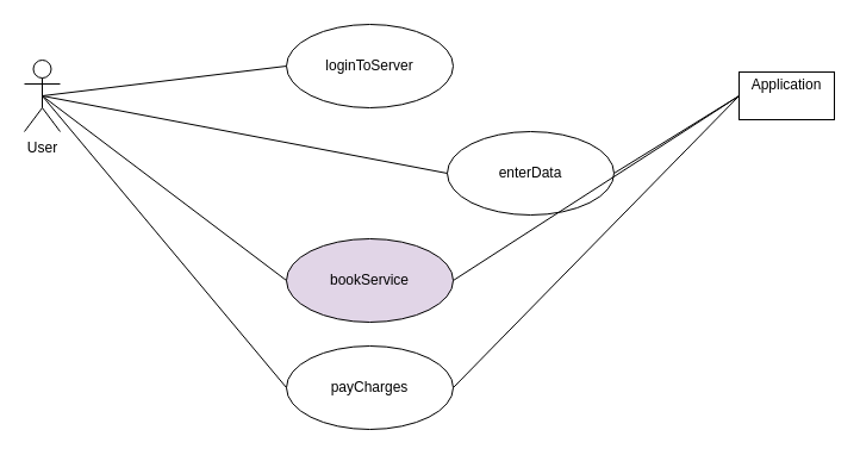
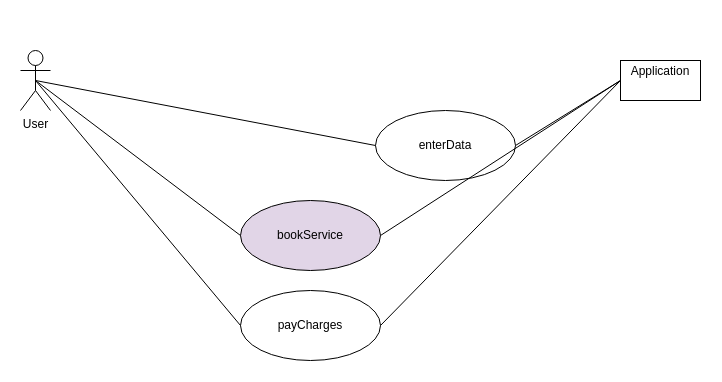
- <mxCell id="3" value="loginToServer" style="ellipse;whiteSpace=wrap;html=1;" vertex="1" parent="1"><mxGeometry x="240" y="20" width="140" height="70" as="geometry" /></mxCell>
- <mxCell id="5" value="" style="edgeStyle=none;html=1;endArrow=none;verticalAlign=bottom;entryX=0;entryY=0.5;entryDx=0;entryDy=0;exitX=0.5;exitY=0.5;exitDx=0;exitDy=0;exitPerimeter=0;" edge="1" parent="1" source="2" target="3"><mxGeometry width="160" relative="1" as="geometry"><mxPoint x="70" y="109.5" as="sourcePoint" /><mxPoint x="230" y="109.5" as="targetPoint" /></mxGeometry></mxCell>
